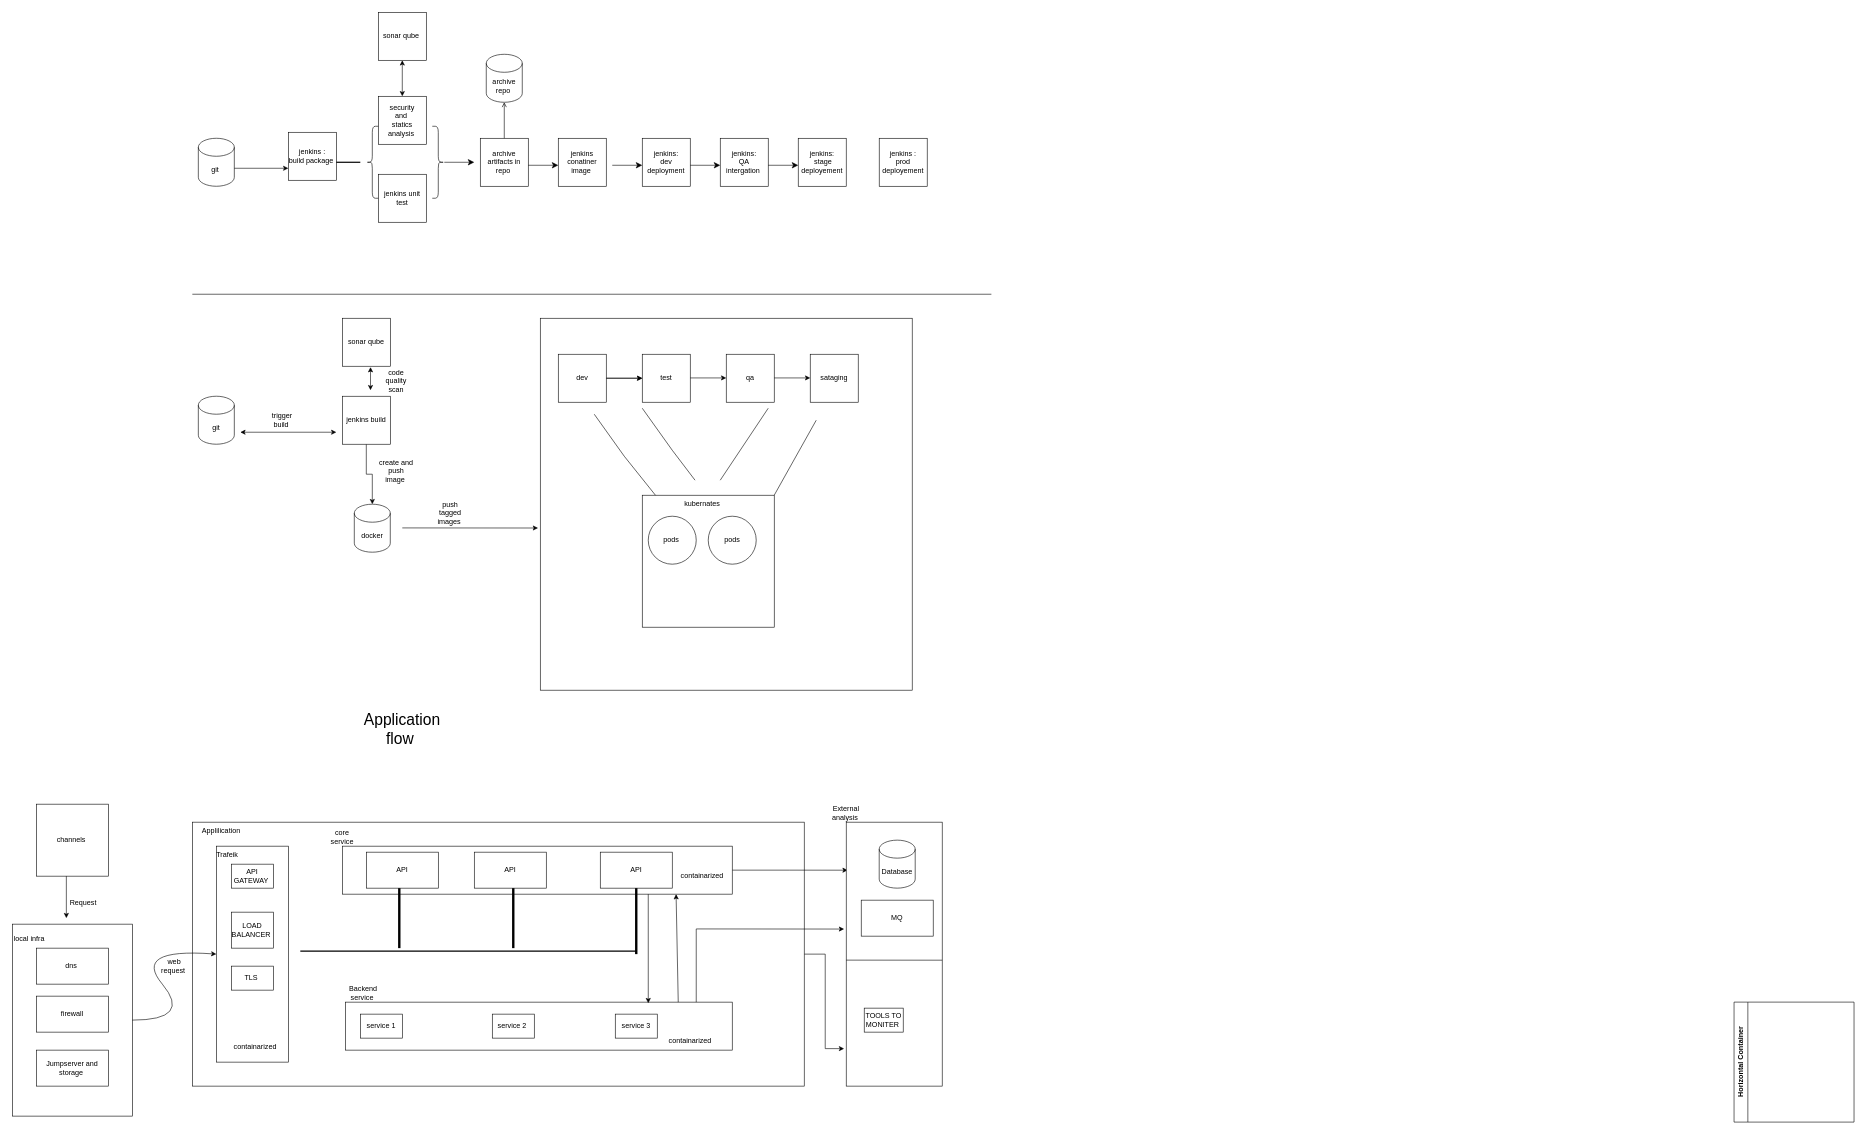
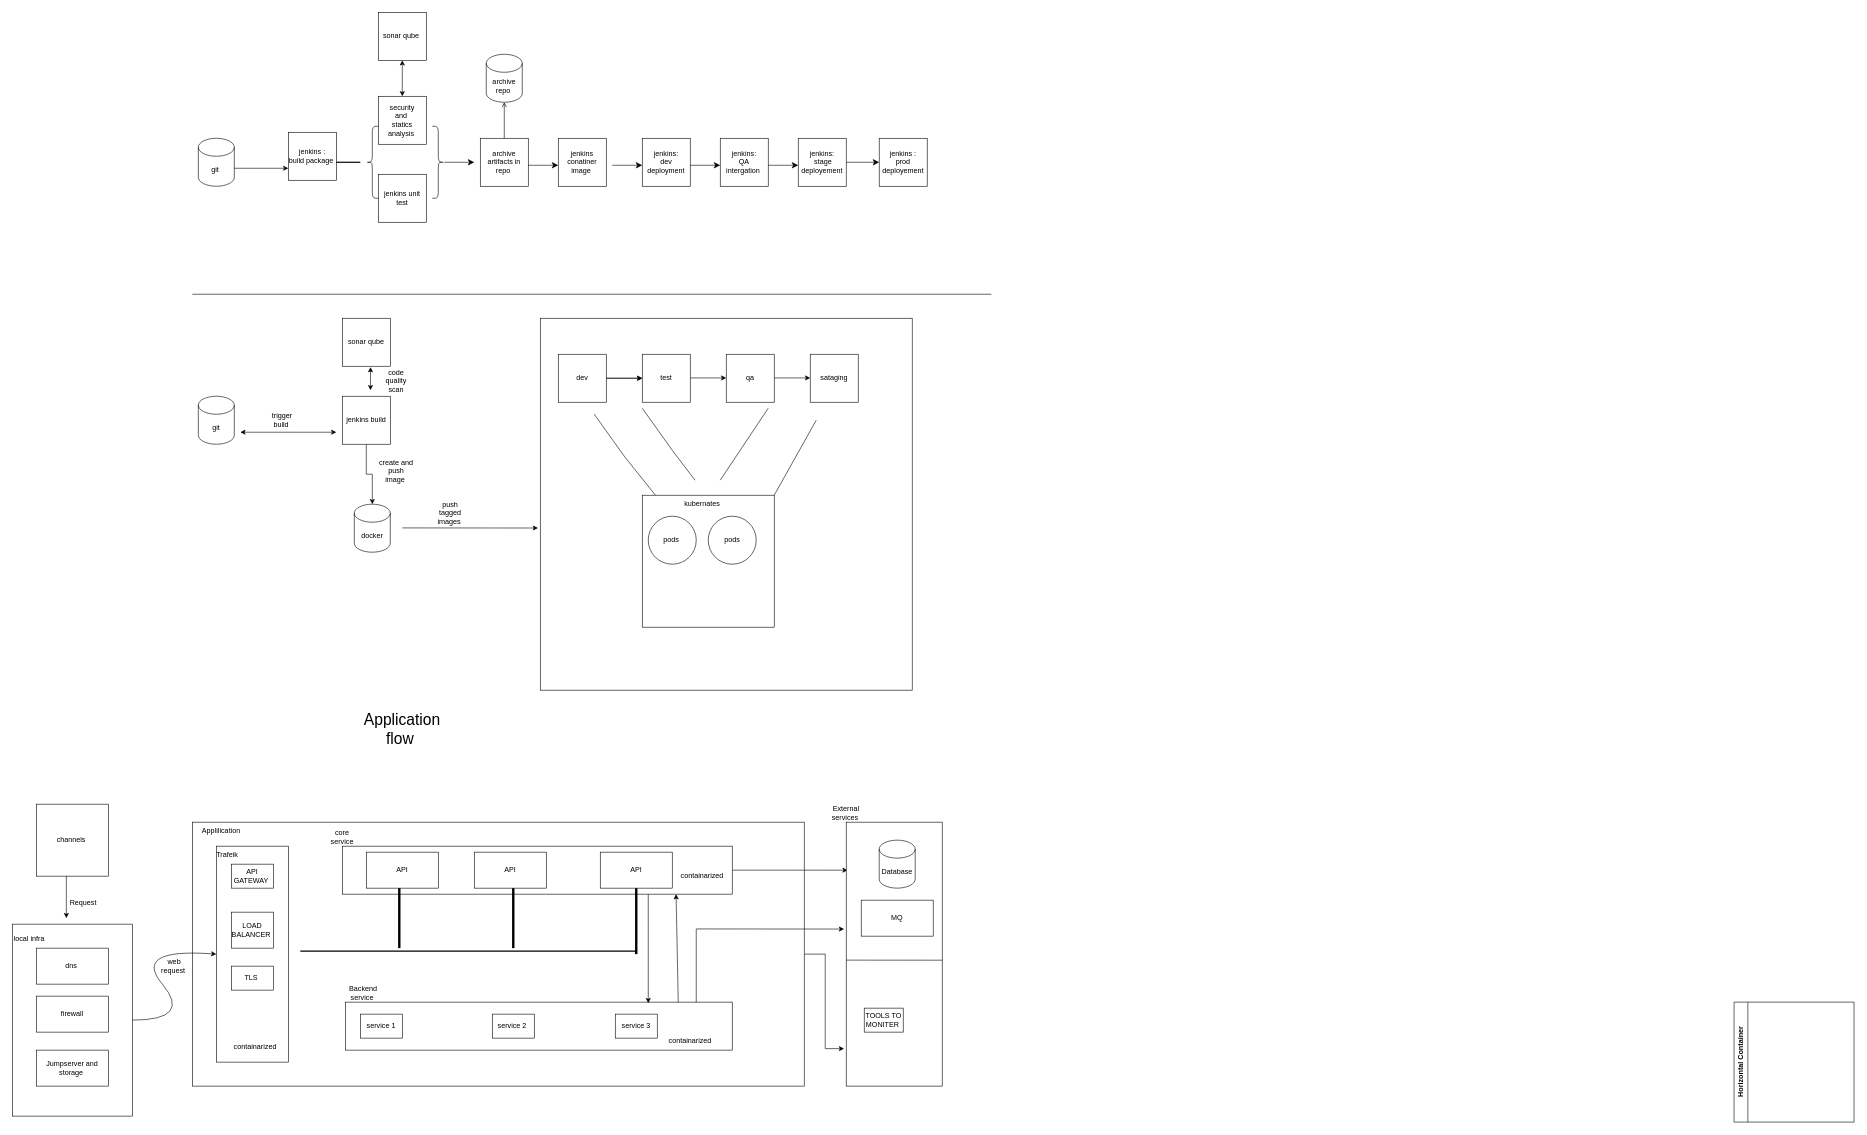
+ <mxCell id="25" value="" style="edgeStyle=segmentEdgeStyle;endArrow=classic;html=1;curved=0;rounded=0;endSize=8;startSize=8;exitX=1;exitY=0.5;exitDx=0;exitDy=0;entryX=0;entryY=0.5;entryDx=0;entryDy=0;" parent="1" source="22" target="23" edge="1"><mxGeometry width="50" height="50" relative="1" as="geometry"><mxPoint x="1170" y="295" as="sourcePoint" /><mxPoint x="1220" y="295" as="targetPoint" /></mxGeometry></mxCell>
- <mxCell id="102" value="External analysis&amp;nbsp;" style="text;html=1;strokeColor=none;fillColor=none;align=center;verticalAlign=middle;whiteSpace=wrap;rounded=0;" vertex="1" parent="1"><mxGeometry x="1380" y="1340" width="60" height="30" as="geometry" /></mxCell>
+ <mxCell id="102" value="External services&amp;nbsp;" style="text;html=1;strokeColor=none;fillColor=none;align=center;verticalAlign=middle;whiteSpace=wrap;rounded=0;" vertex="1" parent="1"><mxGeometry x="1380" y="1340" width="60" height="30" as="geometry" /></mxCell>
